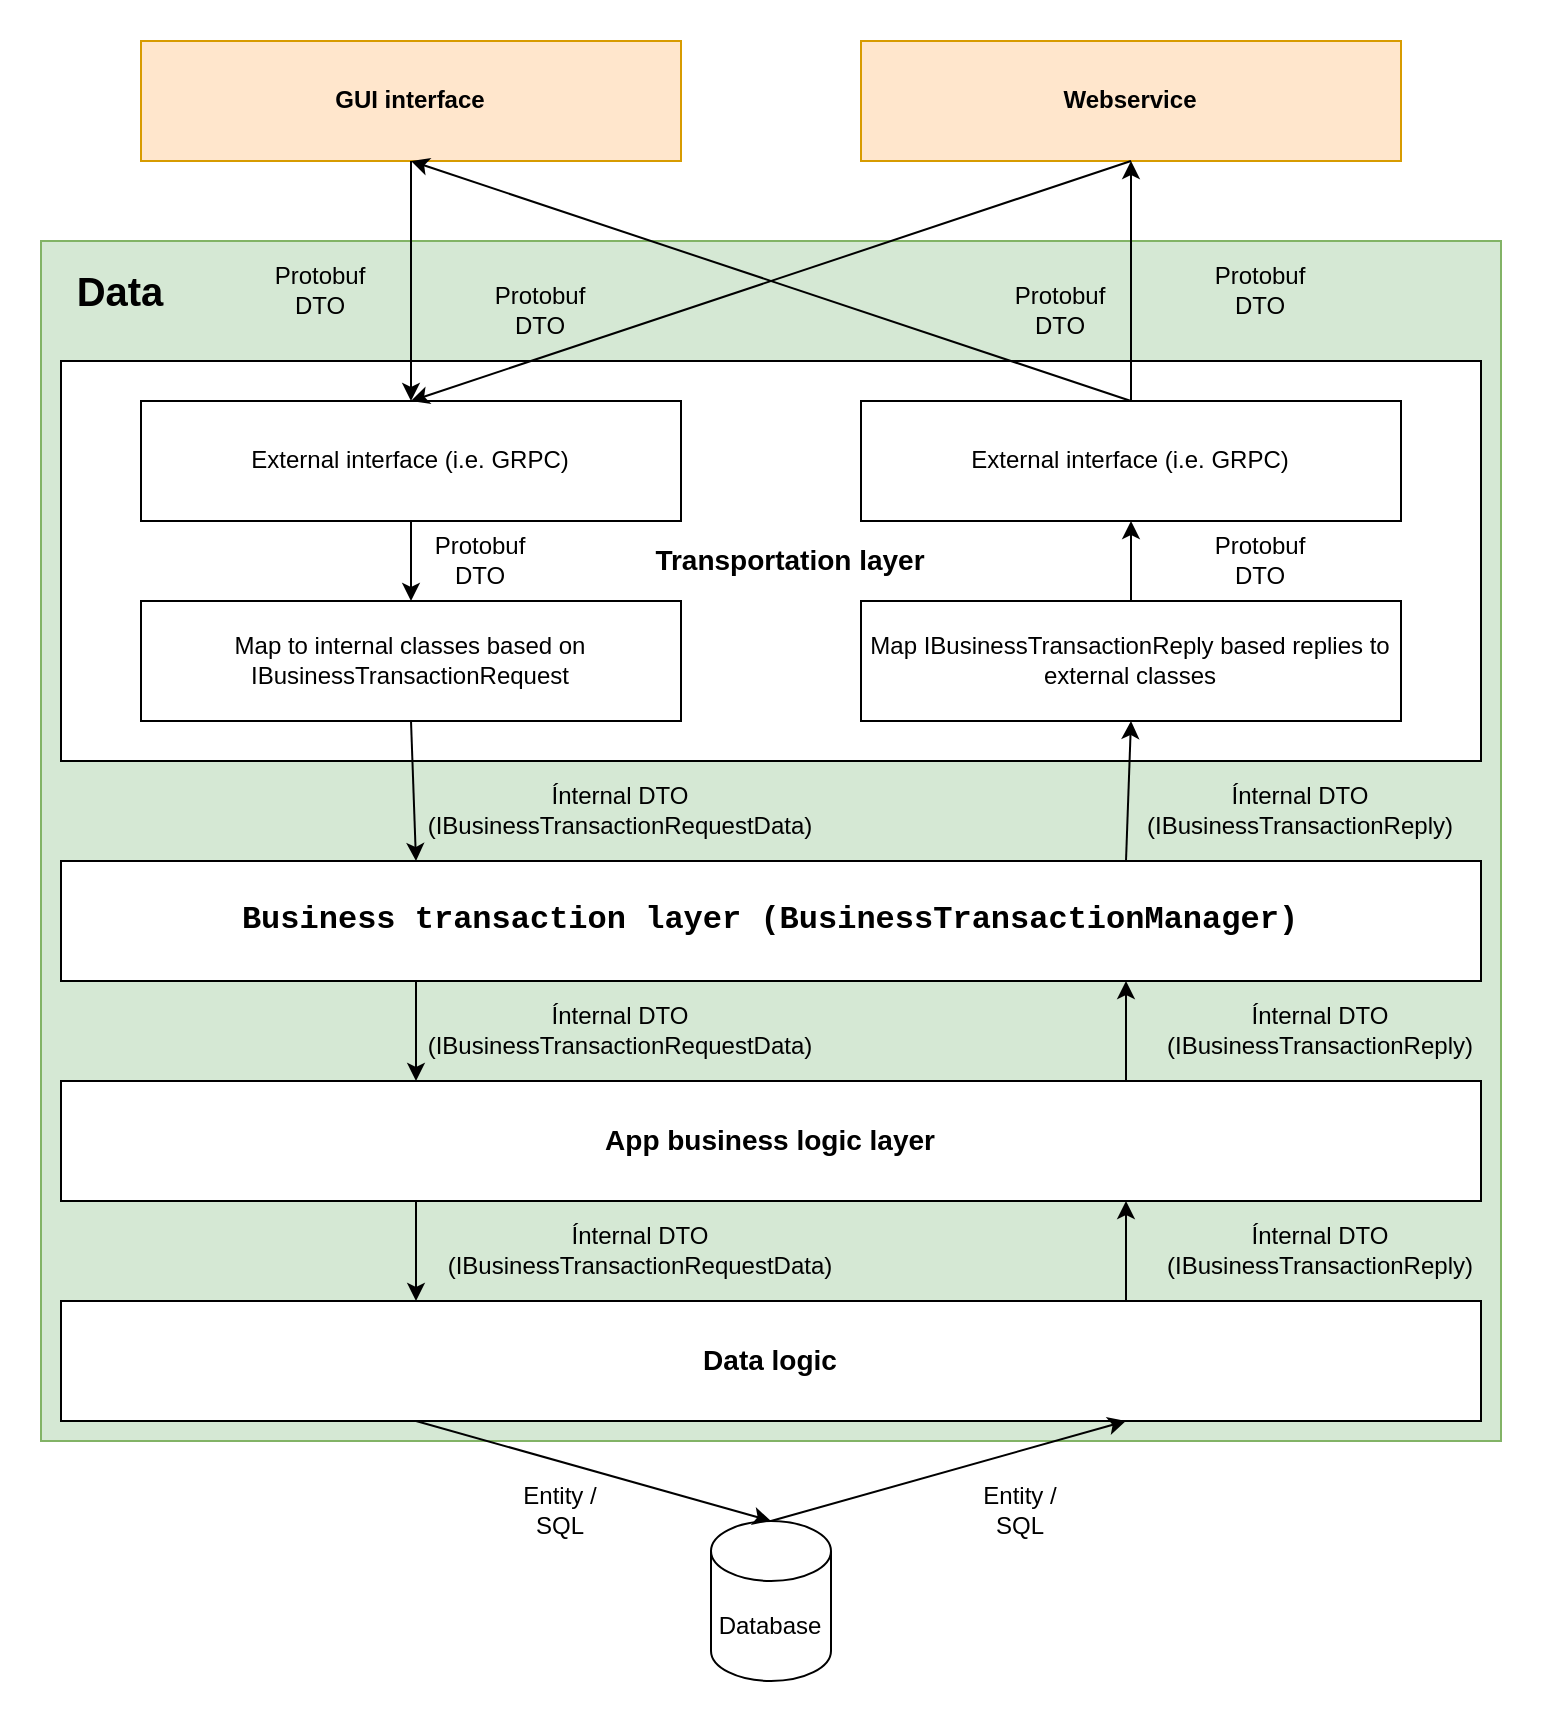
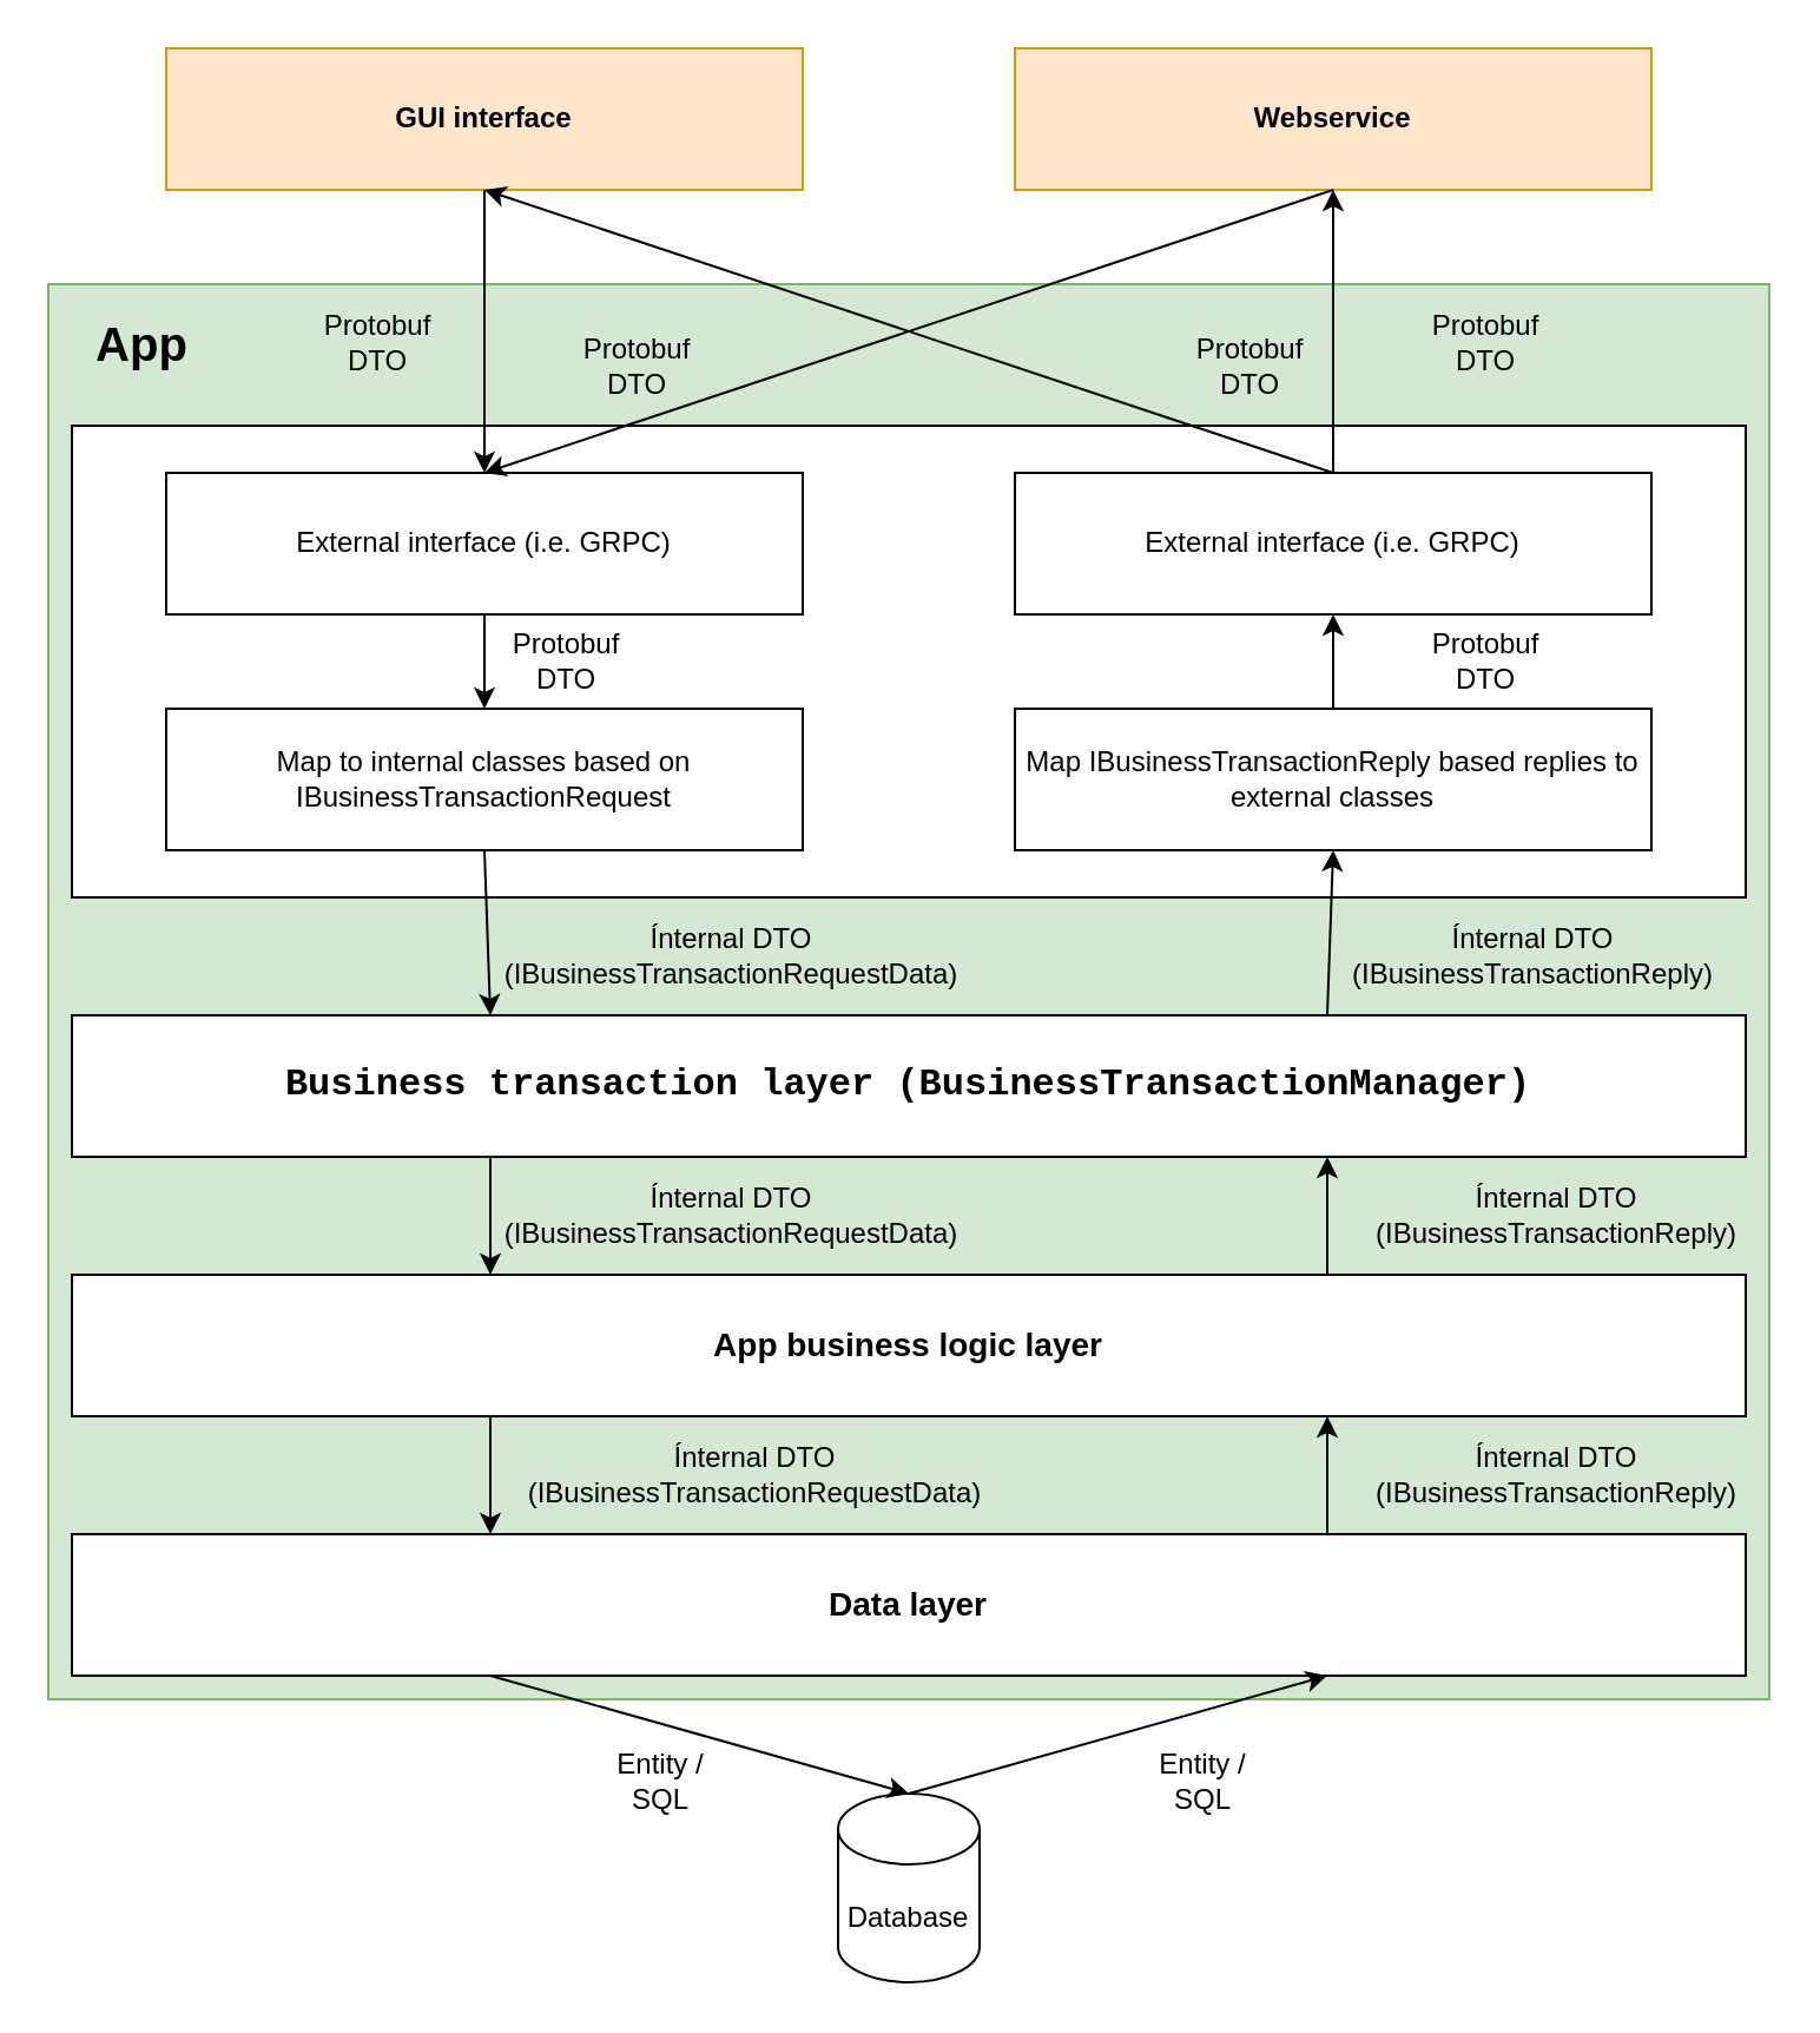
- <mxCell id="22" value="Data" style="text;html=1;align=center;verticalAlign=middle;whiteSpace=wrap;rounded=0;fontSize=20;fontStyle=1" parent="1" vertex="1"><mxGeometry x="30" y="130" width="60" height="30" as="geometry" /></mxCell>
+ <mxCell id="22" value="App" style="text;html=1;align=center;verticalAlign=middle;whiteSpace=wrap;rounded=0;fontSize=20;fontStyle=1" parent="1" vertex="1"><mxGeometry x="30" y="130" width="60" height="30" as="geometry" /></mxCell>
- <mxCell id="29" value="Transportation layer" style="text;html=1;align=center;verticalAlign=middle;whiteSpace=wrap;rounded=0;fontSize=14;fontStyle=1" parent="1" vertex="1"><mxGeometry x="320" y="265" width="150" height="30" as="geometry" /></mxCell>
- <mxCell id="23" value="Data logic" style="rounded=0;whiteSpace=wrap;html=1;fontStyle=1;fontSize=14;" parent="1" vertex="1"><mxGeometry x="30" y="650" width="710" height="60" as="geometry" /></mxCell>
+ <mxCell id="23" value="Data layer" style="rounded=0;whiteSpace=wrap;html=1;fontStyle=1;fontSize=14;" parent="1" vertex="1"><mxGeometry x="30" y="650" width="710" height="60" as="geometry" /></mxCell>
